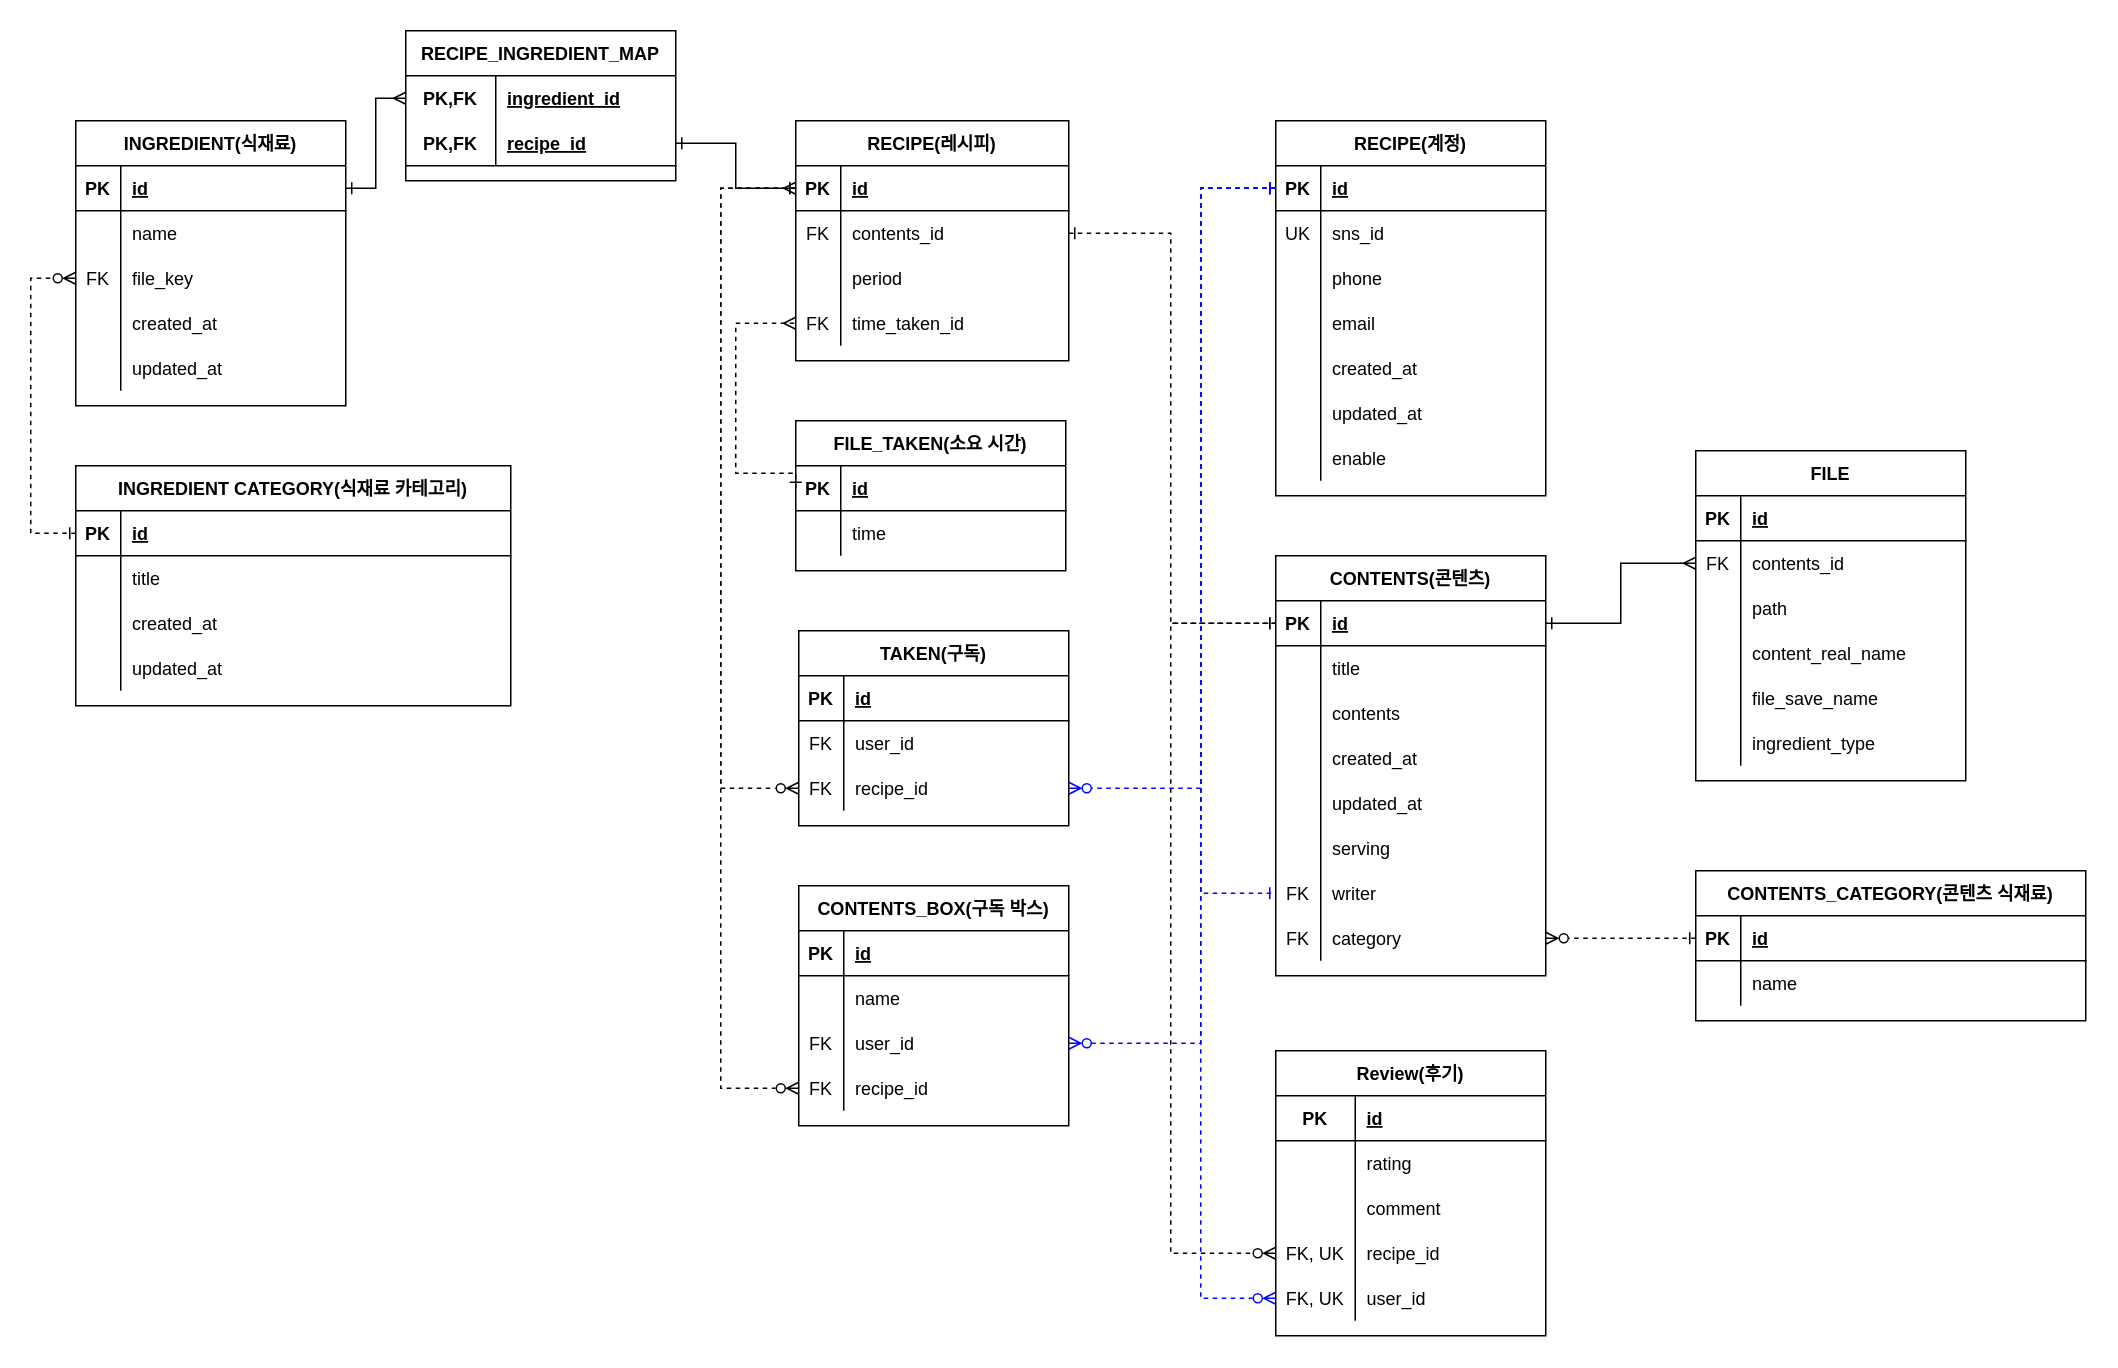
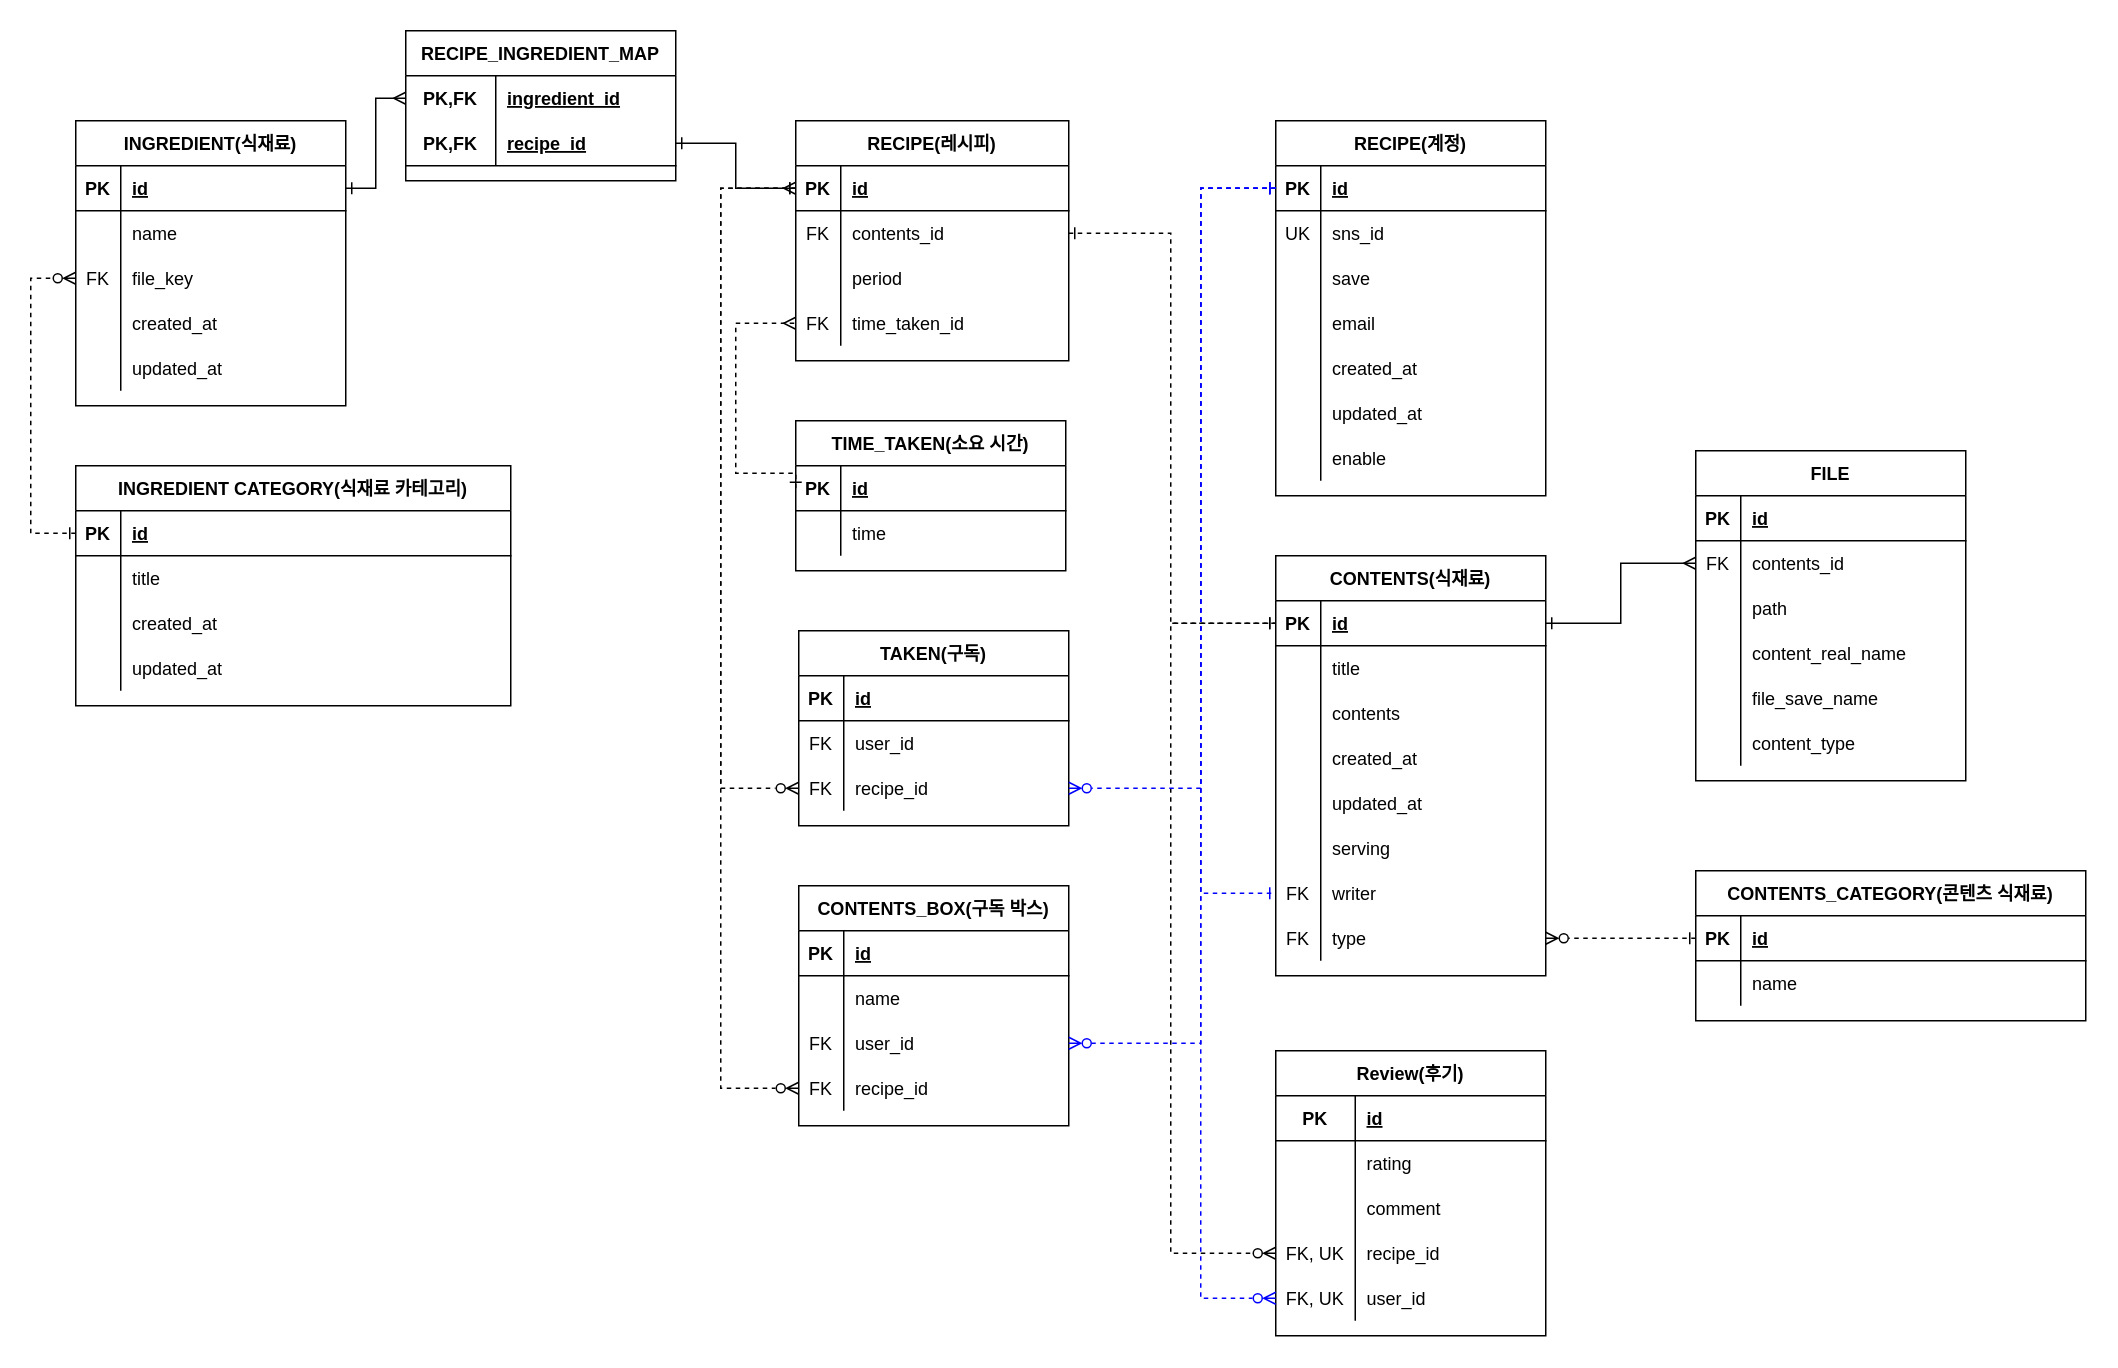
- <mxCell id="96" value="phone" style="shape=partialRectangle;connectable=0;fillColor=none;top=0;left=0;bottom=0;right=0;align=left;spacingLeft=6;overflow=hidden;" vertex="1" parent="94"><mxGeometry x="30" width="150" height="30" as="geometry"><mxRectangle width="150" height="30" as="alternateBounds" /></mxGeometry></mxCell>
+ <mxCell id="96" value="save" style="shape=partialRectangle;connectable=0;fillColor=none;top=0;left=0;bottom=0;right=0;align=left;spacingLeft=6;overflow=hidden;" vertex="1" parent="94"><mxGeometry x="30" width="150" height="30" as="geometry"><mxRectangle width="150" height="30" as="alternateBounds" /></mxGeometry></mxCell>
- <mxCell id="54" value="FILE_TAKEN(소요 시간)" style="shape=table;startSize=30;container=1;collapsible=1;childLayout=tableLayout;fixedRows=1;rowLines=0;fontStyle=1;align=center;resizeLast=1;" vertex="1" parent="1"><mxGeometry x="530" y="280" width="180" height="100" as="geometry" /></mxCell>
+ <mxCell id="54" value="TIME_TAKEN(소요 시간)" style="shape=table;startSize=30;container=1;collapsible=1;childLayout=tableLayout;fixedRows=1;rowLines=0;fontStyle=1;align=center;resizeLast=1;" vertex="1" parent="1"><mxGeometry x="530" y="280" width="180" height="100" as="geometry" /></mxCell>
- <mxCell id="109" value="CONTENTS(콘텐츠)" style="shape=table;startSize=30;container=1;collapsible=1;childLayout=tableLayout;fixedRows=1;rowLines=0;fontStyle=1;align=center;resizeLast=1;" vertex="1" parent="1"><mxGeometry x="850" y="370" width="180" height="280" as="geometry" /></mxCell>
+ <mxCell id="109" value="CONTENTS(식재료)" style="shape=table;startSize=30;container=1;collapsible=1;childLayout=tableLayout;fixedRows=1;rowLines=0;fontStyle=1;align=center;resizeLast=1;" vertex="1" parent="1"><mxGeometry x="850" y="370" width="180" height="280" as="geometry" /></mxCell>
- <mxCell id="183" value="ingredient_type" style="shape=partialRectangle;connectable=0;fillColor=none;top=0;left=0;bottom=0;right=0;align=left;spacingLeft=6;overflow=hidden;" vertex="1" parent="181"><mxGeometry x="30" width="150" height="30" as="geometry"><mxRectangle width="150" height="30" as="alternateBounds" /></mxGeometry></mxCell>
+ <mxCell id="183" value="content_type" style="shape=partialRectangle;connectable=0;fillColor=none;top=0;left=0;bottom=0;right=0;align=left;spacingLeft=6;overflow=hidden;" vertex="1" parent="181"><mxGeometry x="30" width="150" height="30" as="geometry"><mxRectangle width="150" height="30" as="alternateBounds" /></mxGeometry></mxCell>
- <mxCell id="133" value="category" style="shape=partialRectangle;connectable=0;fillColor=none;top=0;left=0;bottom=0;right=0;align=left;spacingLeft=6;overflow=hidden;" vertex="1" parent="131"><mxGeometry x="30" width="150" height="30" as="geometry"><mxRectangle width="150" height="30" as="alternateBounds" /></mxGeometry></mxCell>
+ <mxCell id="133" value="type" style="shape=partialRectangle;connectable=0;fillColor=none;top=0;left=0;bottom=0;right=0;align=left;spacingLeft=6;overflow=hidden;" vertex="1" parent="131"><mxGeometry x="30" width="150" height="30" as="geometry"><mxRectangle width="150" height="30" as="alternateBounds" /></mxGeometry></mxCell>
